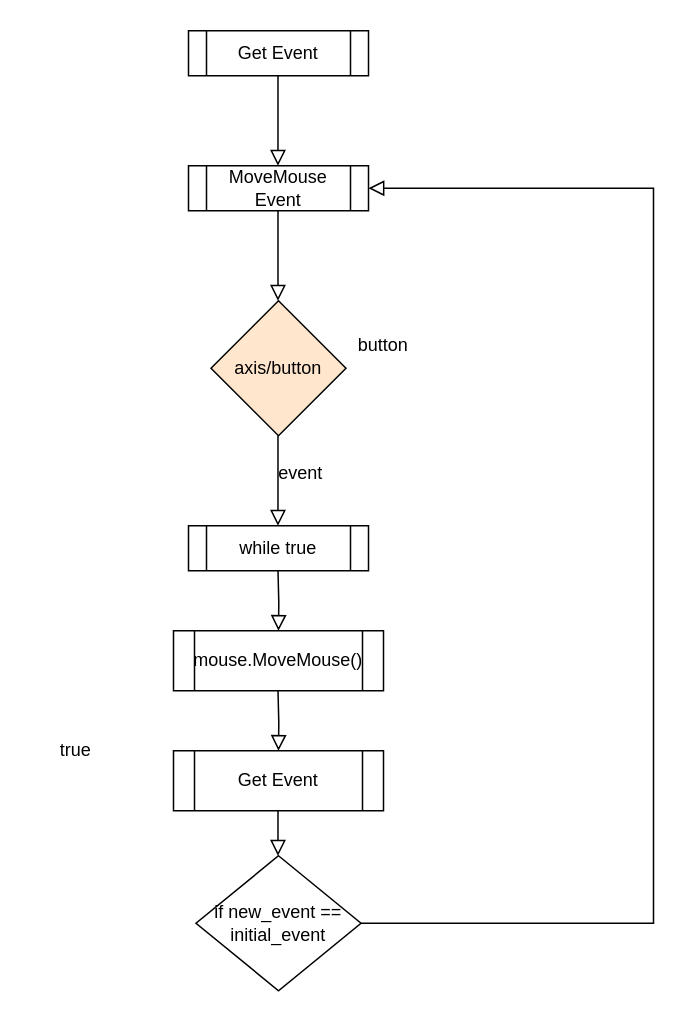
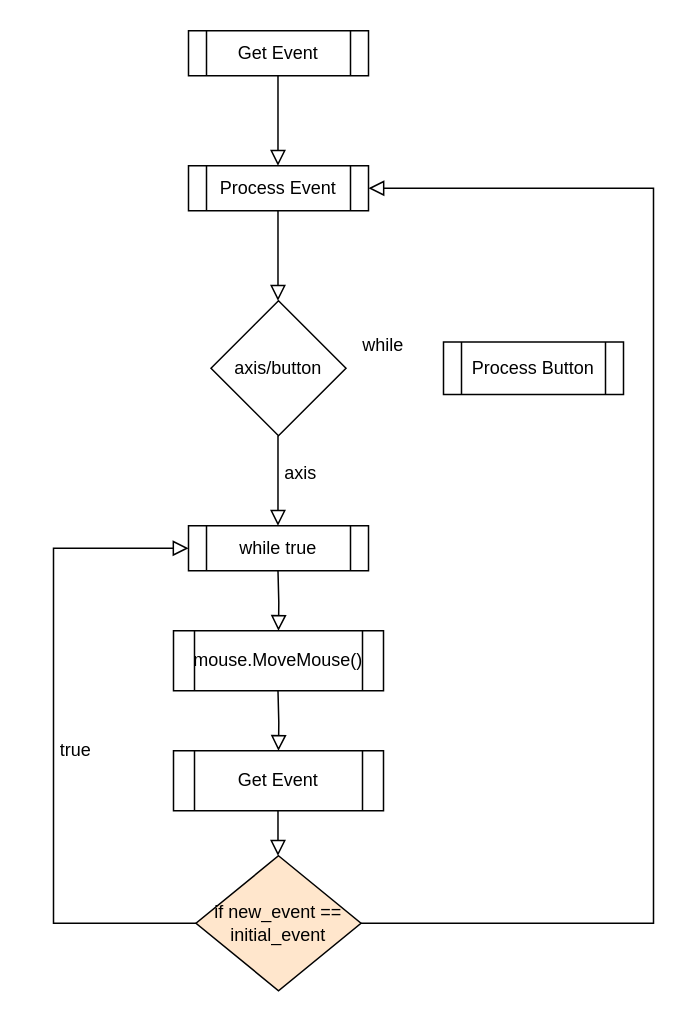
- <mxCell id="2" value="MoveMouse Event" style="shape=process;whiteSpace=wrap;html=1;backgroundOutline=1;" vertex="1" parent="1"><mxGeometry x="125" y="110" width="120" height="30" as="geometry" /></mxCell>
+ <mxCell id="2" value="Process Event" style="shape=process;whiteSpace=wrap;html=1;backgroundOutline=1;" vertex="1" parent="1"><mxGeometry x="125" y="110" width="120" height="30" as="geometry" /></mxCell>
- <mxCell id="6" value="button" style="text;html=1;strokeColor=none;fillColor=none;align=center;verticalAlign=middle;whiteSpace=wrap;rounded=0;" vertex="1" parent="1"><mxGeometry x="225" y="215" width="60" height="30" as="geometry" /></mxCell>
+ <mxCell id="6" value="while" style="text;html=1;strokeColor=none;fillColor=none;align=center;verticalAlign=middle;whiteSpace=wrap;rounded=0;" vertex="1" parent="1"><mxGeometry x="225" y="215" width="60" height="30" as="geometry" /></mxCell>
- <mxCell id="3" value="axis/button" style="rhombus;whiteSpace=wrap;html=1;fillColor=#ffe6cc;" vertex="1" parent="1"><mxGeometry x="140" y="200" width="90" height="90" as="geometry" /></mxCell>
+ <mxCell id="3" value="axis/button" style="rhombus;whiteSpace=wrap;html=1;" vertex="1" parent="1"><mxGeometry x="140" y="200" width="90" height="90" as="geometry" /></mxCell>
+ <mxCell id="5" value="Process Button" style="shape=process;whiteSpace=wrap;html=1;backgroundOutline=1;" vertex="1" parent="1"><mxGeometry x="295" y="227.5" width="120" height="35" as="geometry" /></mxCell>
- <mxCell id="8" value="event" style="text;html=1;strokeColor=none;fillColor=none;align=center;verticalAlign=middle;whiteSpace=wrap;rounded=0;" vertex="1" parent="1"><mxGeometry x="170" y="300" width="60" height="30" as="geometry" /></mxCell>
+ <mxCell id="8" value="axis" style="text;html=1;strokeColor=none;fillColor=none;align=center;verticalAlign=middle;whiteSpace=wrap;rounded=0;" vertex="1" parent="1"><mxGeometry x="170" y="300" width="60" height="30" as="geometry" /></mxCell>
+ <mxCell id="16" value="" style="rounded=0;html=1;jettySize=auto;orthogonalLoop=1;fontSize=11;endArrow=block;endFill=0;endSize=8;strokeWidth=1;shadow=0;labelBackgroundColor=none;edgeStyle=orthogonalEdgeStyle;exitX=0;exitY=0.5;exitDx=0;exitDy=0;entryX=0;entryY=0.5;entryDx=0;entryDy=0;" edge="1" parent="1" source="15" target="9"><mxGeometry relative="1" as="geometry"><mxPoint x="45" y="590" as="sourcePoint" /><mxPoint x="45" y="650" as="targetPoint" /><Array as="points"><mxPoint x="35" y="615" /><mxPoint x="35" y="365" /></Array></mxGeometry></mxCell>
- <mxCell id="15" value="if new_event == initial_event" style="rhombus;whiteSpace=wrap;html=1;" vertex="1" parent="1"><mxGeometry x="130" y="570" width="110" height="90" as="geometry" /></mxCell>
+ <mxCell id="15" value="if new_event == initial_event" style="rhombus;whiteSpace=wrap;html=1;fillColor=#ffe6cc;" vertex="1" parent="1"><mxGeometry x="130" y="570" width="110" height="90" as="geometry" /></mxCell>
